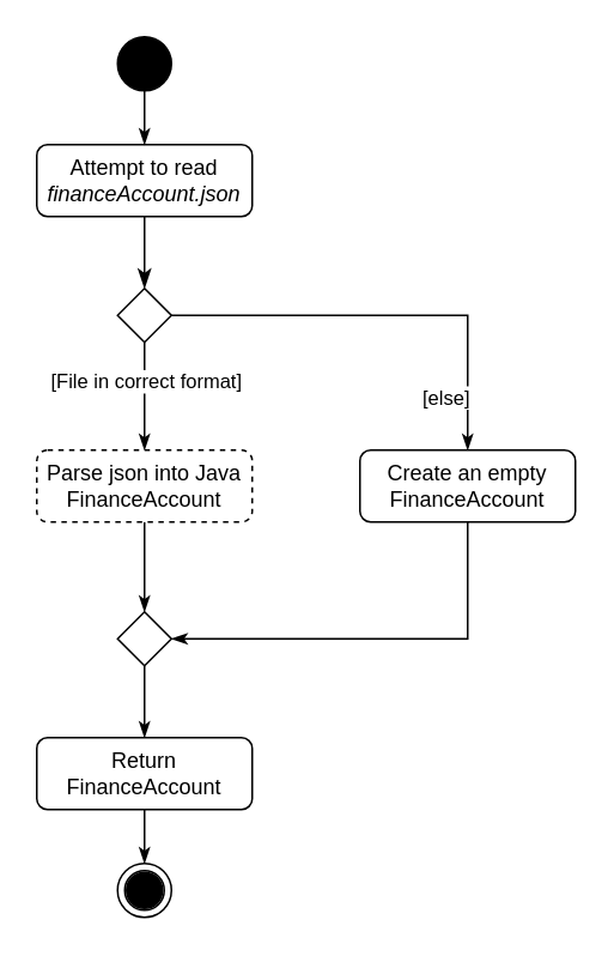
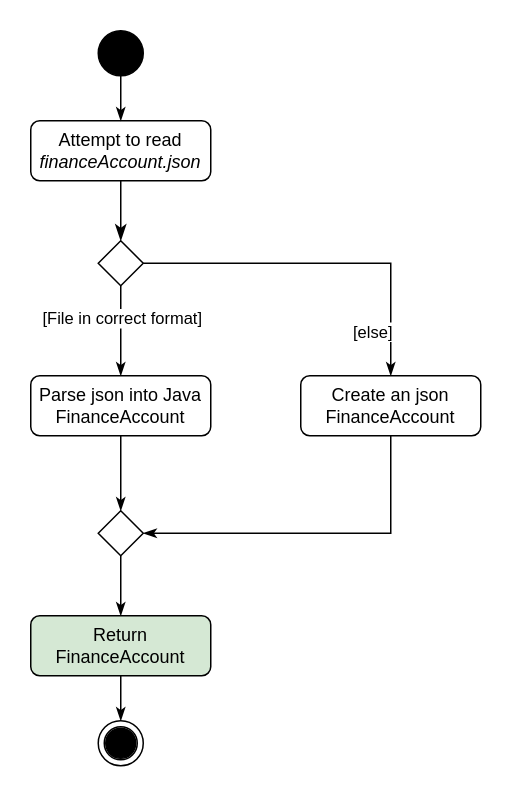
- <mxCell id="12" value="Parse json into Java FinanceAccount" style="rounded=1;whiteSpace=wrap;html=1;fontSize=12;glass=0;strokeWidth=1;shadow=0;dashed=1;" vertex="1" parent="1"><mxGeometry x="20" y="250" width="120" height="40" as="geometry" /></mxCell>
+ <mxCell id="12" value="Parse json into Java FinanceAccount" style="rounded=1;whiteSpace=wrap;html=1;fontSize=12;glass=0;strokeWidth=1;shadow=0;" vertex="1" parent="1"><mxGeometry x="20" y="250" width="120" height="40" as="geometry" /></mxCell>
- <mxCell id="10" value="Create an empty FinanceAccount" style="rounded=1;whiteSpace=wrap;html=1;fontSize=12;glass=0;strokeWidth=1;shadow=0;" vertex="1" parent="1"><mxGeometry x="200" y="250" width="120" height="40" as="geometry" /></mxCell>
+ <mxCell id="10" value="Create an json FinanceAccount" style="rounded=1;whiteSpace=wrap;html=1;fontSize=12;glass=0;strokeWidth=1;shadow=0;" vertex="1" parent="1"><mxGeometry x="200" y="250" width="120" height="40" as="geometry" /></mxCell>
- <mxCell id="16" value="Return FinanceAccount" style="rounded=1;whiteSpace=wrap;html=1;fontSize=12;glass=0;strokeWidth=1;shadow=0;" vertex="1" parent="1"><mxGeometry x="20" y="410" width="120" height="40" as="geometry" /></mxCell>
+ <mxCell id="16" value="Return FinanceAccount" style="rounded=1;whiteSpace=wrap;html=1;fontSize=12;glass=0;strokeWidth=1;shadow=0;fillColor=#d5e8d4;" vertex="1" parent="1"><mxGeometry x="20" y="410" width="120" height="40" as="geometry" /></mxCell>
